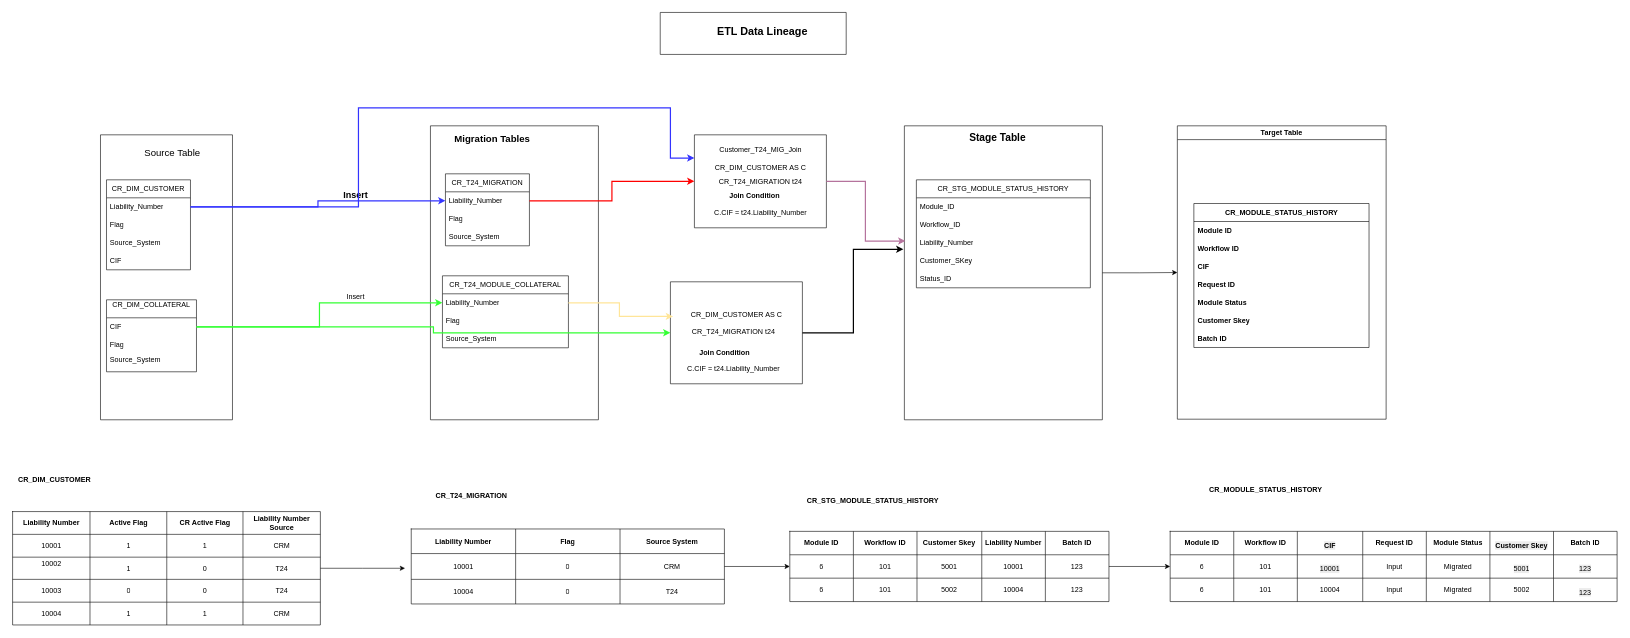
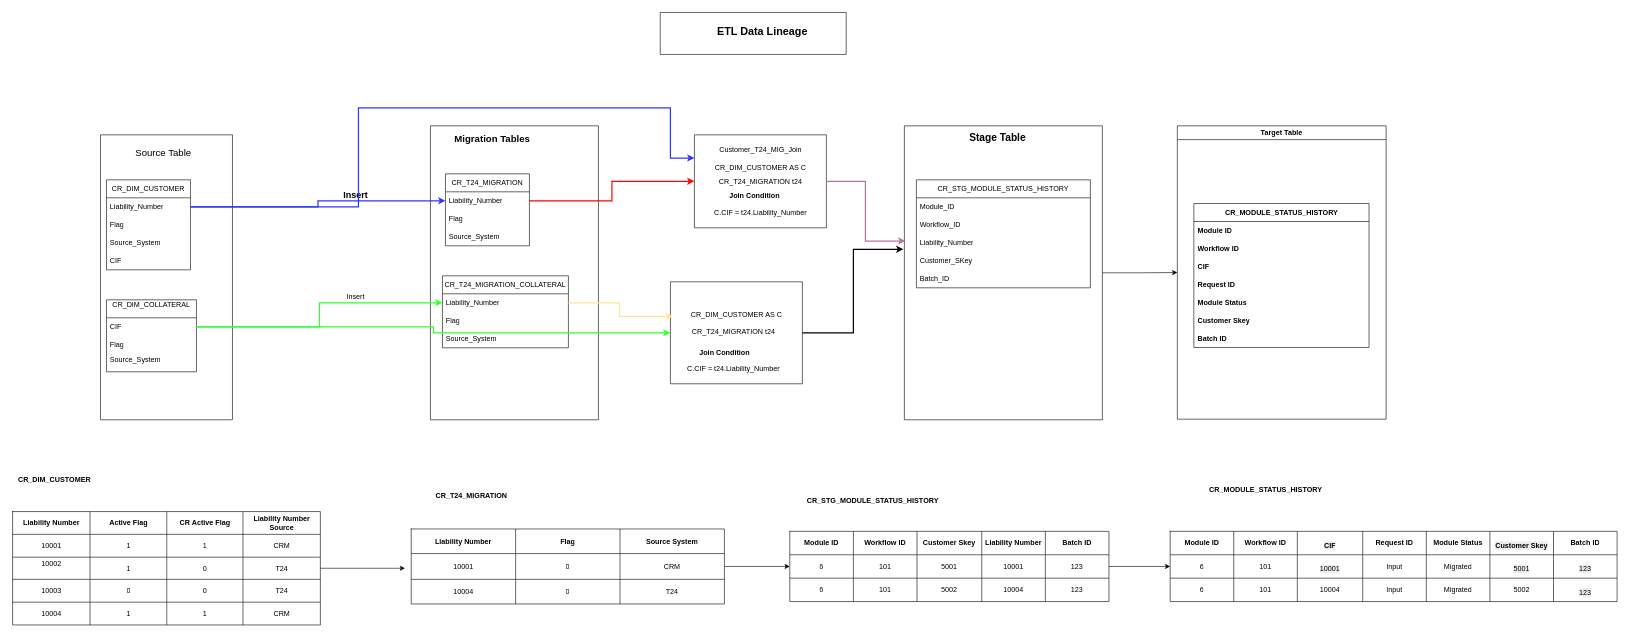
- <mxCell id="3" value="&lt;font style=&quot;font-size: 16px;&quot;&gt;Source Table&lt;/font&gt;" style="text;html=1;align=center;verticalAlign=middle;whiteSpace=wrap;rounded=0;" vertex="1" parent="2"><mxGeometry x="65" y="20" width="110" height="20" as="geometry" /></mxCell>
+ <mxCell id="3" value="&lt;font style=&quot;font-size: 16px;&quot;&gt;Source Table&lt;/font&gt;" style="text;html=1;align=center;verticalAlign=middle;whiteSpace=wrap;rounded=0;" vertex="1" parent="2"><mxGeometry x="50" y="20" width="110" height="20" as="geometry" /></mxCell>
- <mxCell id="33" value="Status_ID" style="text;strokeColor=none;fillColor=none;align=left;verticalAlign=middle;spacingLeft=4;spacingRight=4;overflow=hidden;points=[[0,0.5],[1,0.5]];portConstraint=eastwest;rotatable=0;whiteSpace=wrap;html=1;" vertex="1" parent="28"><mxGeometry y="150" width="290" height="30" as="geometry" /></mxCell>
+ <mxCell id="33" value="Batch_ID" style="text;strokeColor=none;fillColor=none;align=left;verticalAlign=middle;spacingLeft=4;spacingRight=4;overflow=hidden;points=[[0,0.5],[1,0.5]];portConstraint=eastwest;rotatable=0;whiteSpace=wrap;html=1;" vertex="1" parent="28"><mxGeometry y="150" width="290" height="30" as="geometry" /></mxCell>
- <mxCell id="19" value="CR_T24_MODULE_COLLATERAL" style="swimlane;fontStyle=0;childLayout=stackLayout;horizontal=1;startSize=30;horizontalStack=0;resizeParent=1;resizeParentMax=0;resizeLast=0;collapsible=1;marginBottom=0;whiteSpace=wrap;html=1;" vertex="1" parent="13"><mxGeometry x="20" y="250" width="210" height="120" as="geometry"><mxRectangle x="20" y="250" width="237" height="30" as="alternateBounds" /></mxGeometry></mxCell>
+ <mxCell id="19" value="CR_T24_MIGRATION_COLLATERAL" style="swimlane;fontStyle=0;childLayout=stackLayout;horizontal=1;startSize=30;horizontalStack=0;resizeParent=1;resizeParentMax=0;resizeLast=0;collapsible=1;marginBottom=0;whiteSpace=wrap;html=1;" vertex="1" parent="13"><mxGeometry x="20" y="250" width="210" height="120" as="geometry"><mxRectangle x="20" y="250" width="237" height="30" as="alternateBounds" /></mxGeometry></mxCell>
